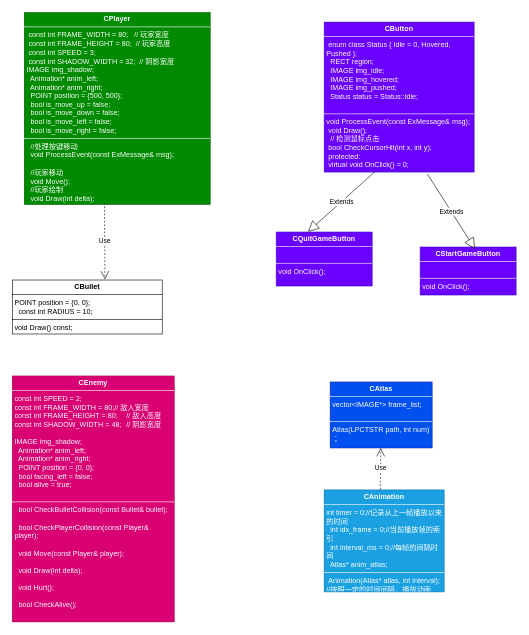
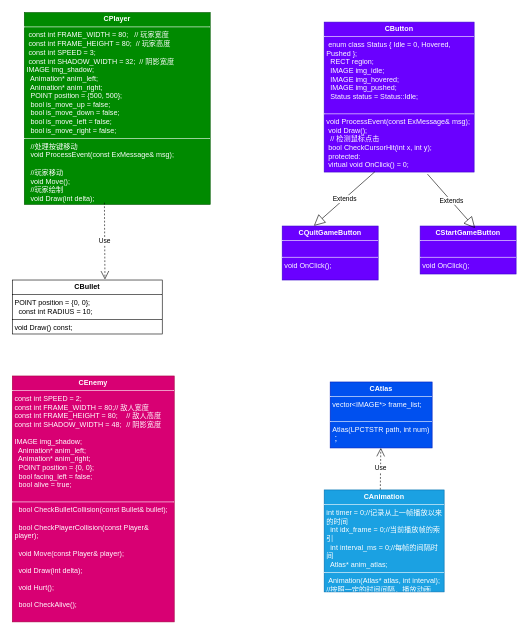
- <mxCell id="6" value="&lt;p style=&quot;margin:0px;margin-top:4px;text-align:center;&quot;&gt;&lt;b&gt;CQuitGameButton&lt;/b&gt;&lt;/p&gt;&lt;hr size=&quot;1&quot; style=&quot;border-style:solid;&quot;&gt;&lt;p style=&quot;margin:0px;margin-left:4px;&quot;&gt;&lt;br&gt;&lt;/p&gt;&lt;hr size=&quot;1&quot; style=&quot;border-style:solid;&quot;&gt;&lt;p style=&quot;margin:0px;margin-left:4px;&quot;&gt;void OnClick();&lt;/p&gt;" style="verticalAlign=top;align=left;overflow=fill;html=1;whiteSpace=wrap;fillColor=#6a00ff;strokeColor=#3700CC;fontColor=#ffffff;" parent="1" vertex="1"><mxGeometry x="460" y="386" width="160" height="90" as="geometry" /></mxCell>
+ <mxCell id="6" value="&lt;p style=&quot;margin:0px;margin-top:4px;text-align:center;&quot;&gt;&lt;b&gt;CQuitGameButton&lt;/b&gt;&lt;/p&gt;&lt;hr size=&quot;1&quot; style=&quot;border-style:solid;&quot;&gt;&lt;p style=&quot;margin:0px;margin-left:4px;&quot;&gt;&lt;br&gt;&lt;/p&gt;&lt;hr size=&quot;1&quot; style=&quot;border-style:solid;&quot;&gt;&lt;p style=&quot;margin:0px;margin-left:4px;&quot;&gt;void OnClick();&lt;/p&gt;" style="verticalAlign=top;align=left;overflow=fill;html=1;whiteSpace=wrap;fillColor=#6a00ff;strokeColor=#3700CC;fontColor=#ffffff;" parent="1" vertex="1"><mxGeometry x="470" y="376" width="160" height="90" as="geometry" /></mxCell>
- <mxCell id="7" value="&lt;p style=&quot;margin:0px;margin-top:4px;text-align:center;&quot;&gt;&lt;b&gt;CStartGameButton&lt;/b&gt;&lt;/p&gt;&lt;hr size=&quot;1&quot; style=&quot;border-style:solid;&quot;&gt;&lt;p style=&quot;margin:0px;margin-left:4px;&quot;&gt;&lt;br&gt;&lt;/p&gt;&lt;hr size=&quot;1&quot; style=&quot;border-style:solid;&quot;&gt;&lt;p style=&quot;margin:0px;margin-left:4px;&quot;&gt;void OnClick();&lt;/p&gt;" style="verticalAlign=top;align=left;overflow=fill;html=1;whiteSpace=wrap;fillColor=#6a00ff;strokeColor=#3700CC;fontColor=#ffffff;" parent="1" vertex="1"><mxGeometry x="700" y="411" width="160" height="80" as="geometry" /></mxCell>
+ <mxCell id="7" value="&lt;p style=&quot;margin:0px;margin-top:4px;text-align:center;&quot;&gt;&lt;b&gt;CStartGameButton&lt;/b&gt;&lt;/p&gt;&lt;hr size=&quot;1&quot; style=&quot;border-style:solid;&quot;&gt;&lt;p style=&quot;margin:0px;margin-left:4px;&quot;&gt;&lt;br&gt;&lt;/p&gt;&lt;hr size=&quot;1&quot; style=&quot;border-style:solid;&quot;&gt;&lt;p style=&quot;margin:0px;margin-left:4px;&quot;&gt;void OnClick();&lt;/p&gt;" style="verticalAlign=top;align=left;overflow=fill;html=1;whiteSpace=wrap;fillColor=#6a00ff;strokeColor=#3700CC;fontColor=#ffffff;" parent="1" vertex="1"><mxGeometry x="700" y="376" width="160" height="80" as="geometry" /></mxCell>
